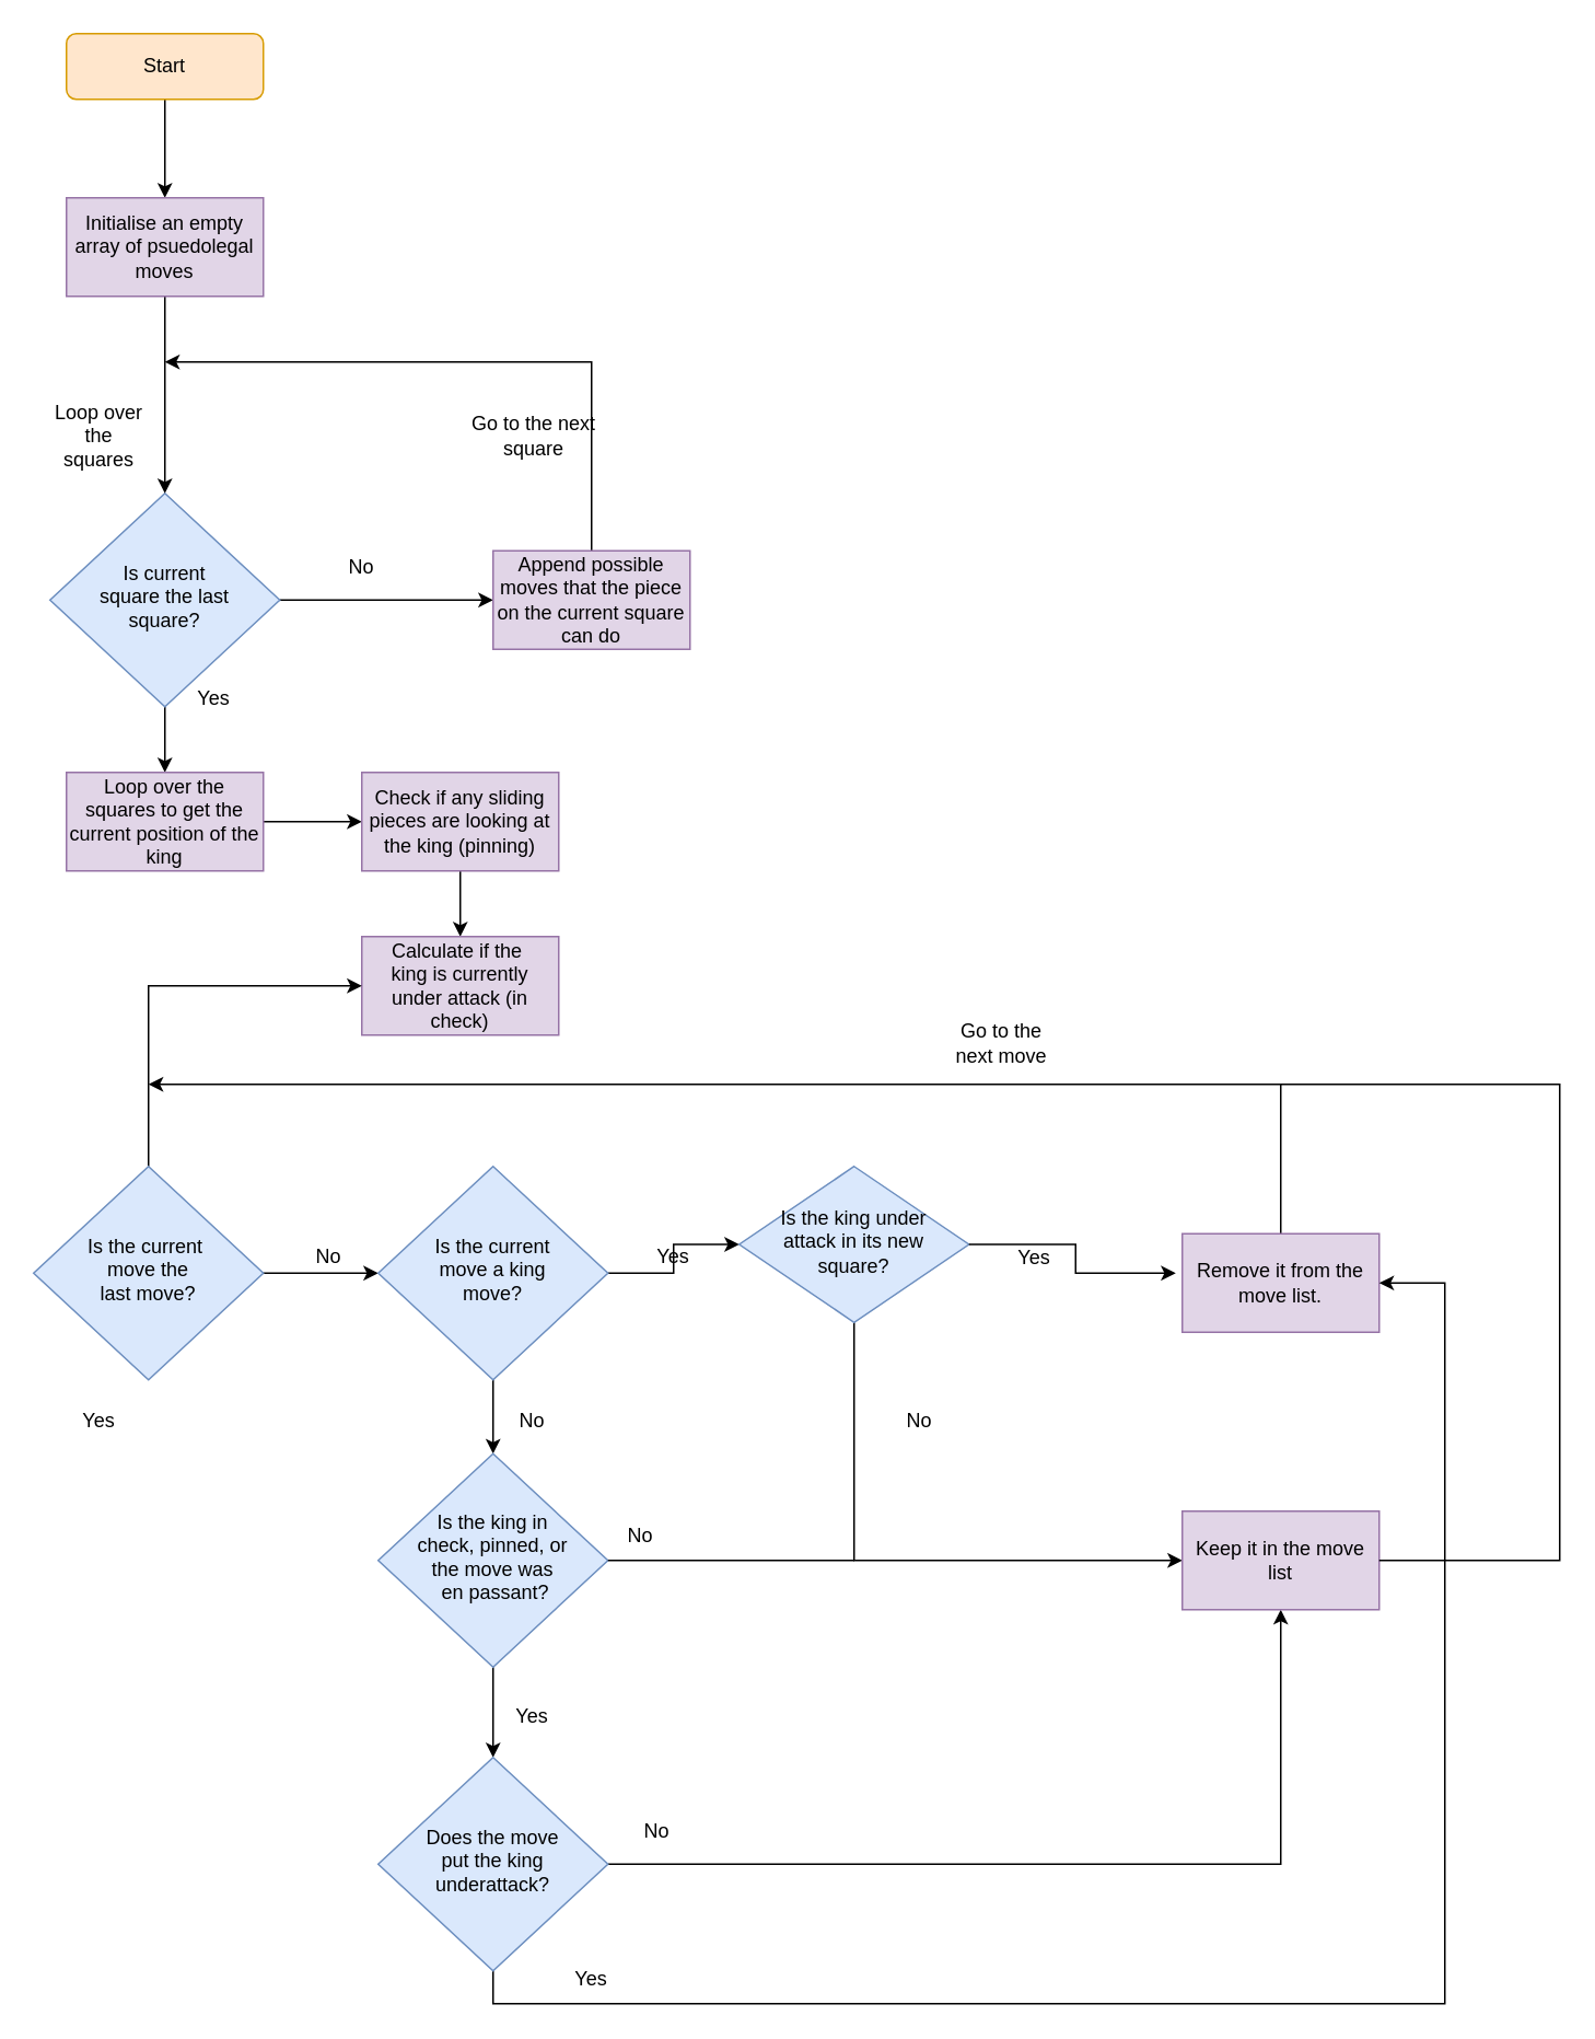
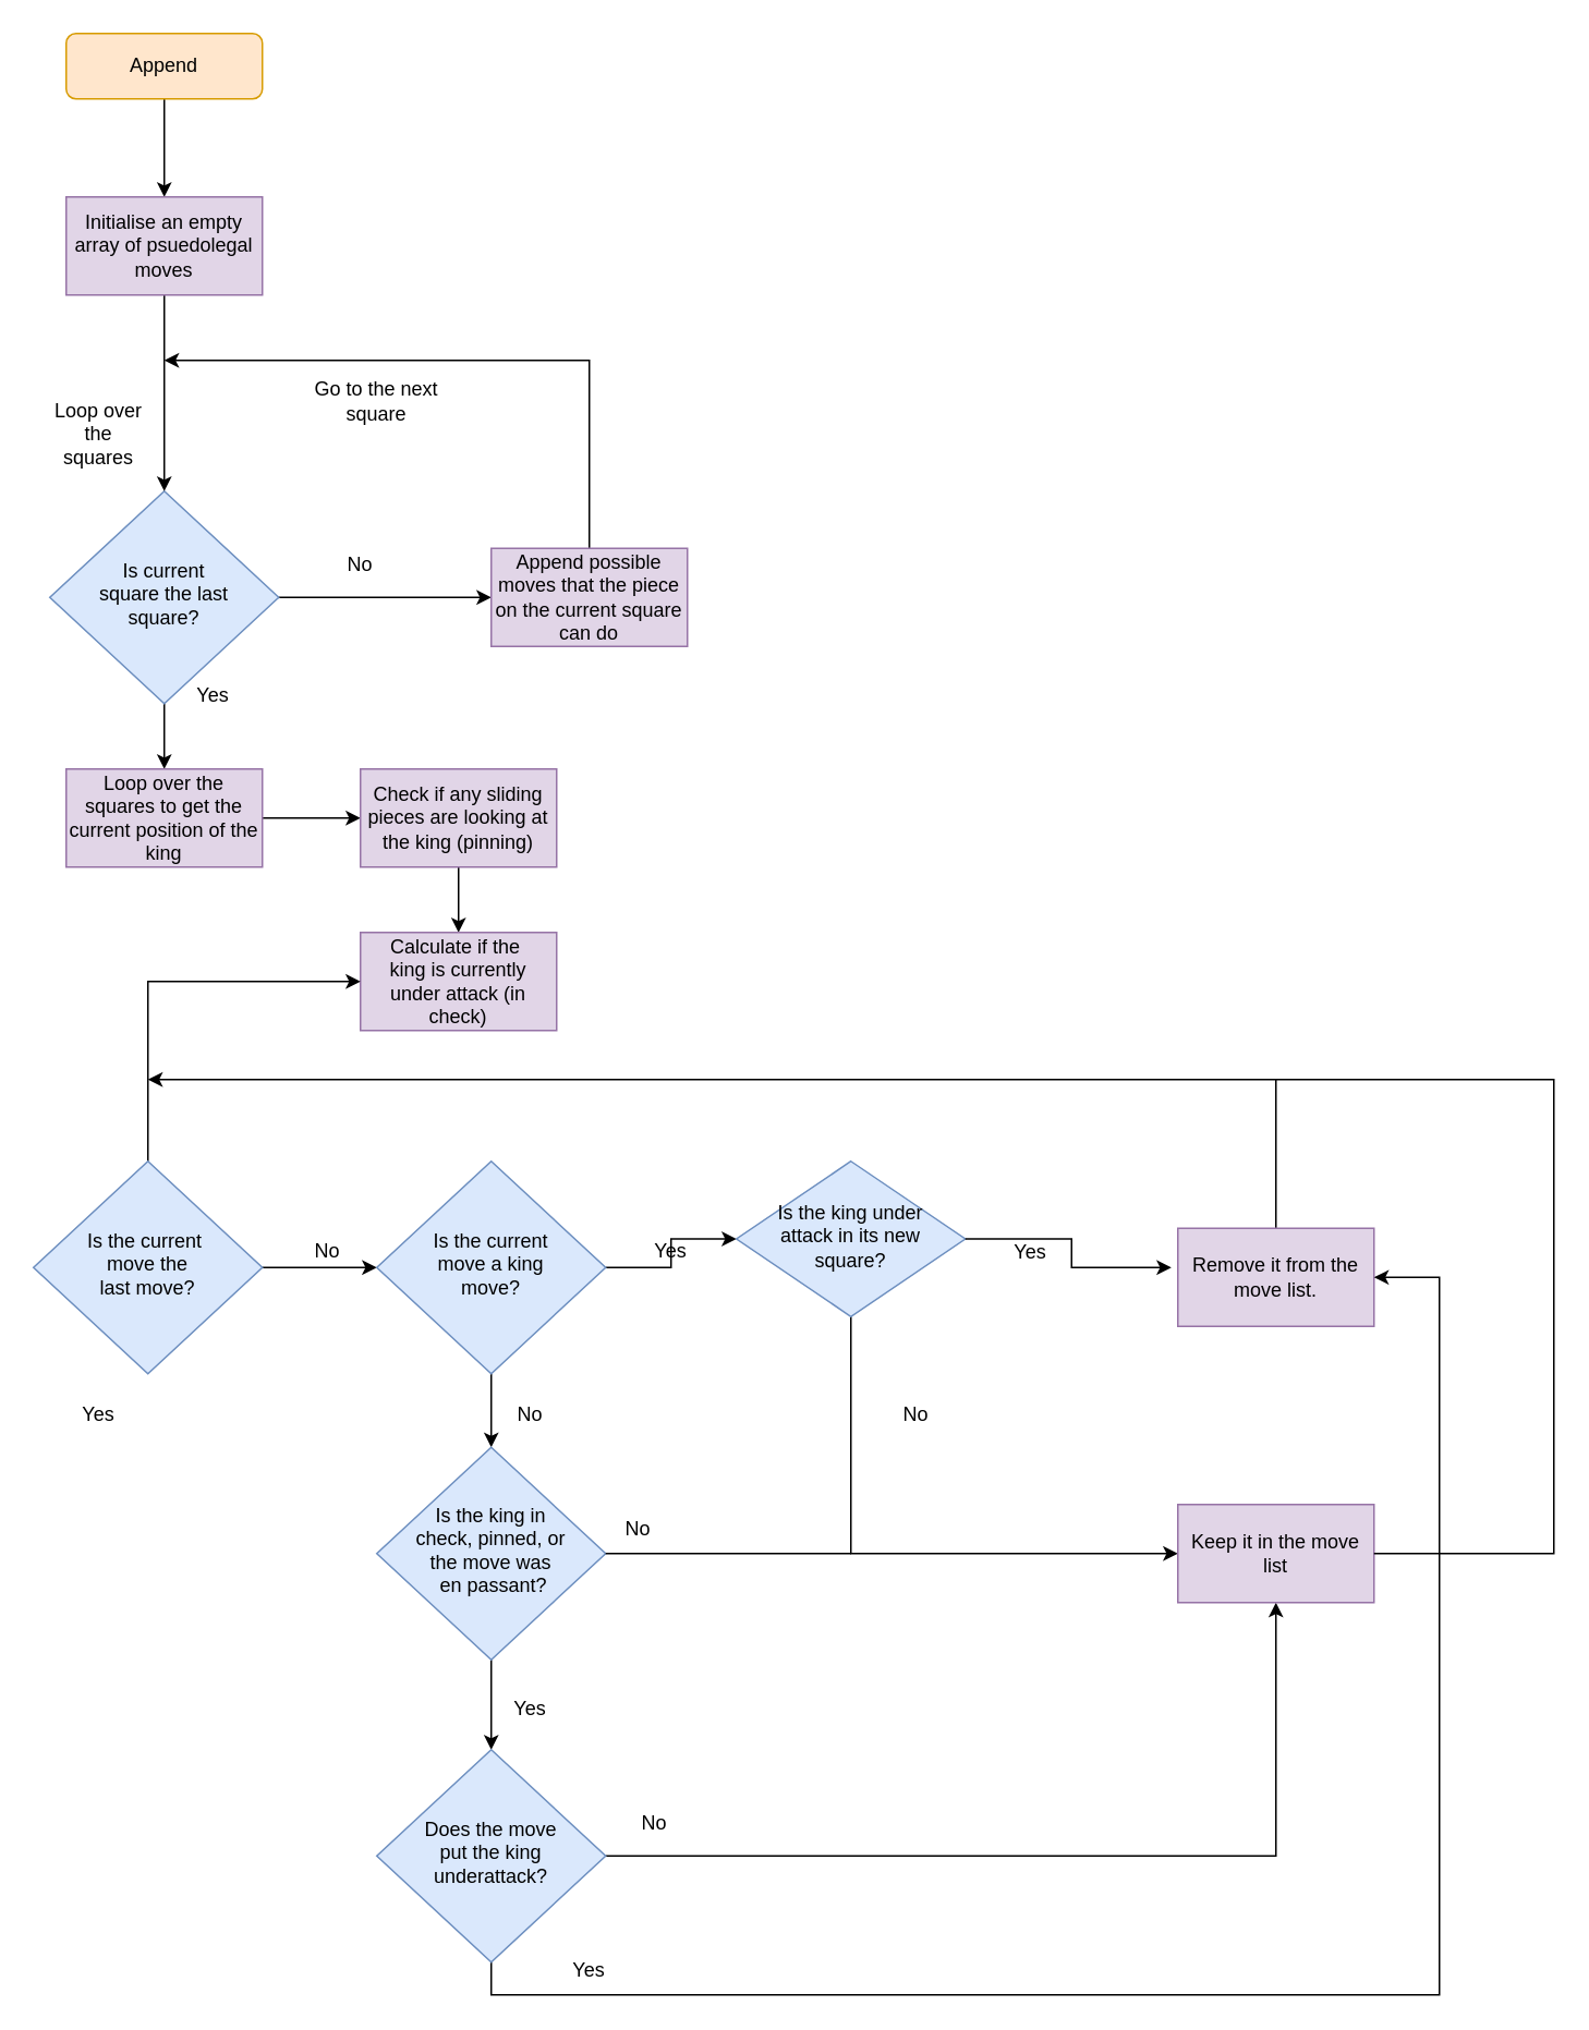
- <mxCell id="3" value="Start" style="rounded=1;whiteSpace=wrap;html=1;fontSize=12;glass=0;strokeWidth=1;shadow=0;fillColor=#ffe6cc;strokeColor=#d79b00;" parent="1" vertex="1"><mxGeometry x="40" y="20" width="120" height="40" as="geometry" /></mxCell>
+ <mxCell id="3" value="Append" style="rounded=1;whiteSpace=wrap;html=1;fontSize=12;glass=0;strokeWidth=1;shadow=0;fillColor=#ffe6cc;strokeColor=#d79b00;" parent="1" vertex="1"><mxGeometry x="40" y="20" width="120" height="40" as="geometry" /></mxCell>
- <mxCell id="12" value="Go to the next square" style="text;html=1;strokeColor=none;fillColor=none;align=center;verticalAlign=middle;whiteSpace=wrap;rounded=0;" vertex="1" parent="1"><mxGeometry x="285" y="250" width="80" height="30" as="geometry" /></mxCell>
+ <mxCell id="12" value="Go to the next square" style="text;html=1;strokeColor=none;fillColor=none;align=center;verticalAlign=middle;whiteSpace=wrap;rounded=0;" vertex="1" parent="1"><mxGeometry x="190" y="230" width="80" height="30" as="geometry" /></mxCell>
- <mxCell id="49" value="Go to the next move" style="text;html=1;strokeColor=none;fillColor=none;align=center;verticalAlign=middle;whiteSpace=wrap;rounded=0;" vertex="1" parent="1"><mxGeometry x="580" y="620" width="60" height="30" as="geometry" /></mxCell>
